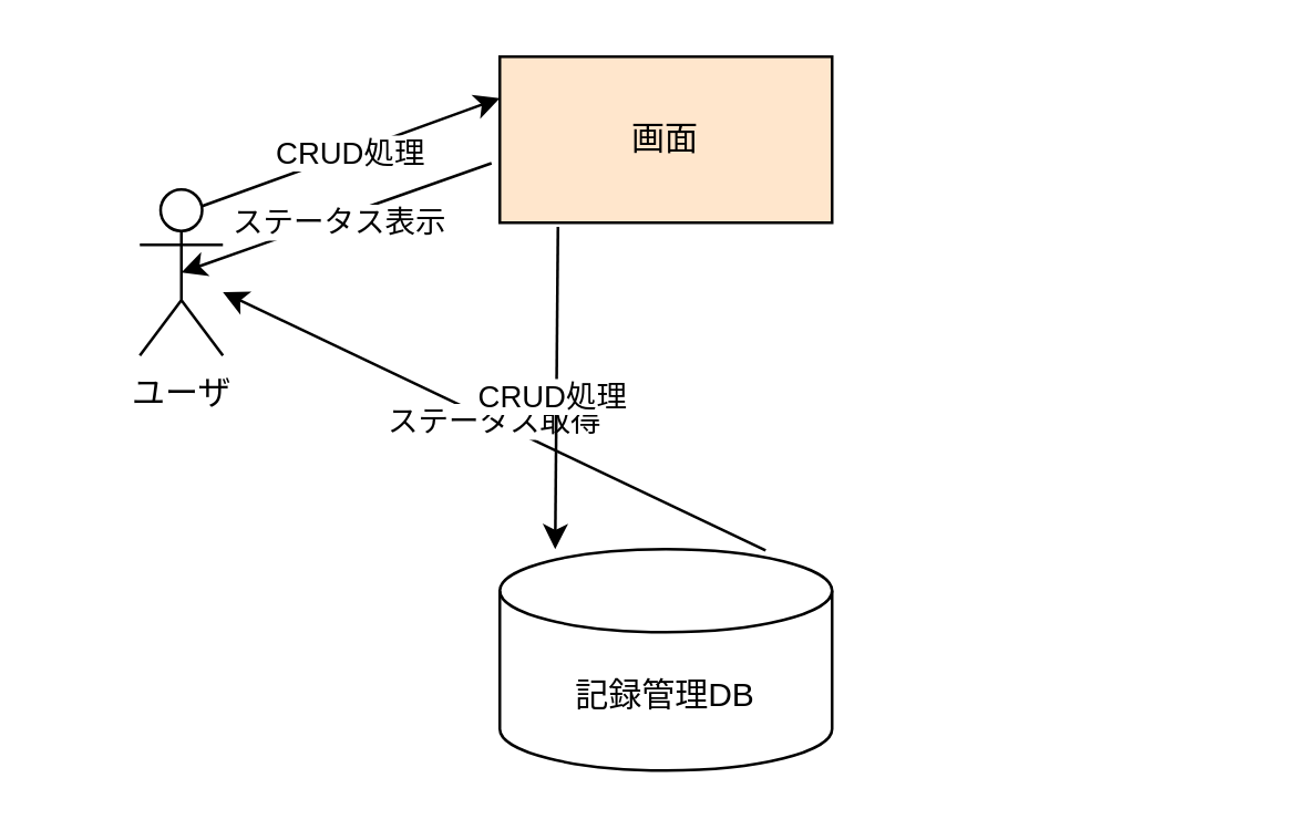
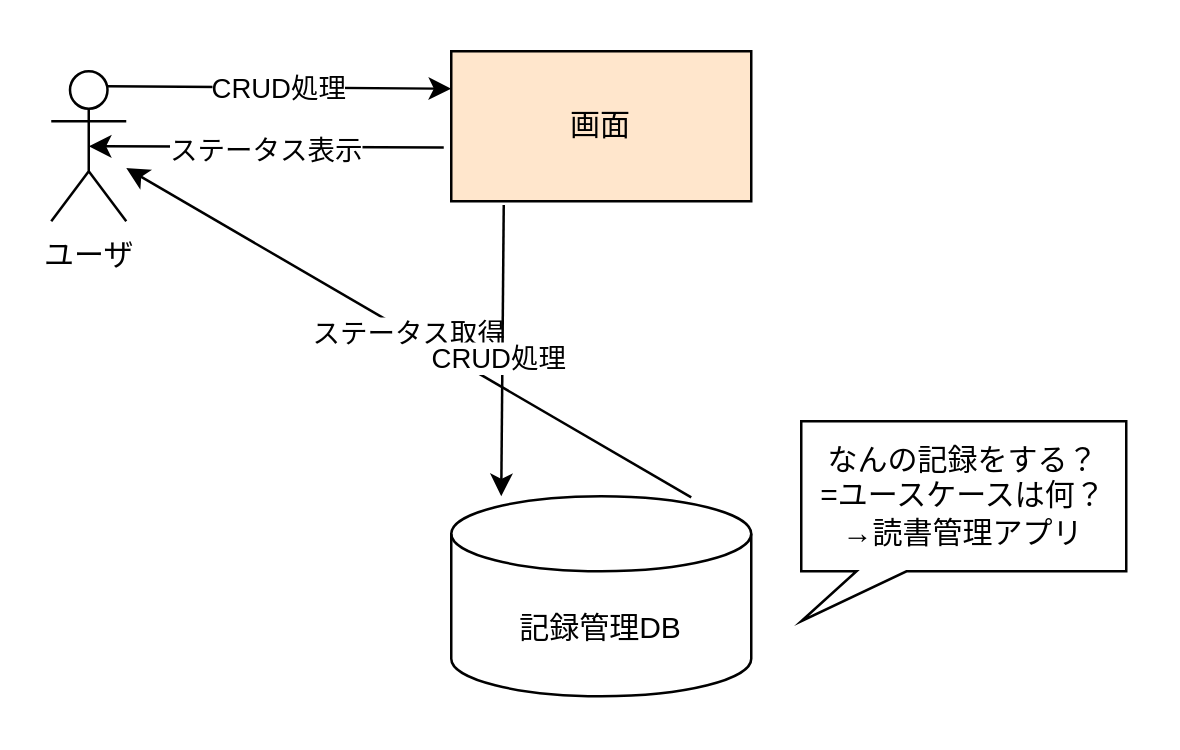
- <mxCell id="3" value="ユーザ" style="shape=umlActor;verticalLabelPosition=bottom;verticalAlign=top;html=1;outlineConnect=0;" parent="1" vertex="1"><mxGeometry x="50" y="68" width="30" height="60" as="geometry" /></mxCell>
+ <mxCell id="3" value="ユーザ" style="shape=umlActor;verticalLabelPosition=bottom;verticalAlign=top;html=1;outlineConnect=0;" parent="1" vertex="1"><mxGeometry x="20" y="28" width="30" height="60" as="geometry" /></mxCell>
+ <mxCell id="11" value="なんの記録をする？&lt;br&gt;=ユースケースは何？&lt;br&gt;→読書管理アプリ" style="shape=callout;whiteSpace=wrap;html=1;perimeter=calloutPerimeter;position2=0;size=20;position=0.17;" vertex="1" parent="1"><mxGeometry x="320" y="168" width="130" height="80" as="geometry" /></mxCell>
